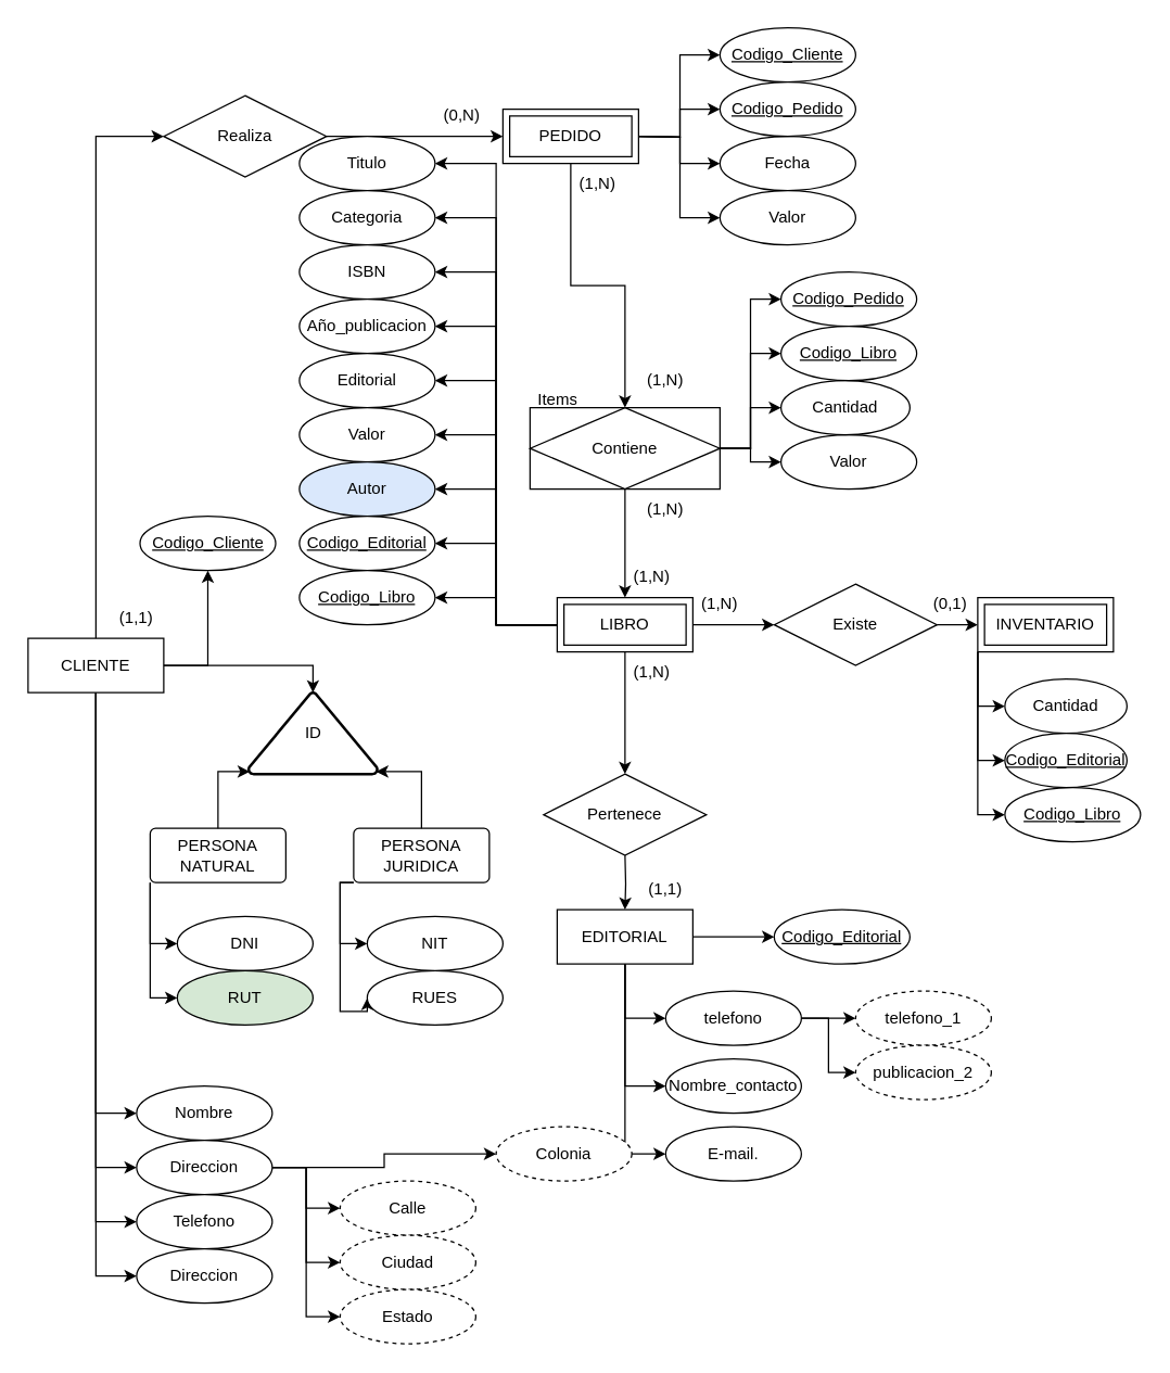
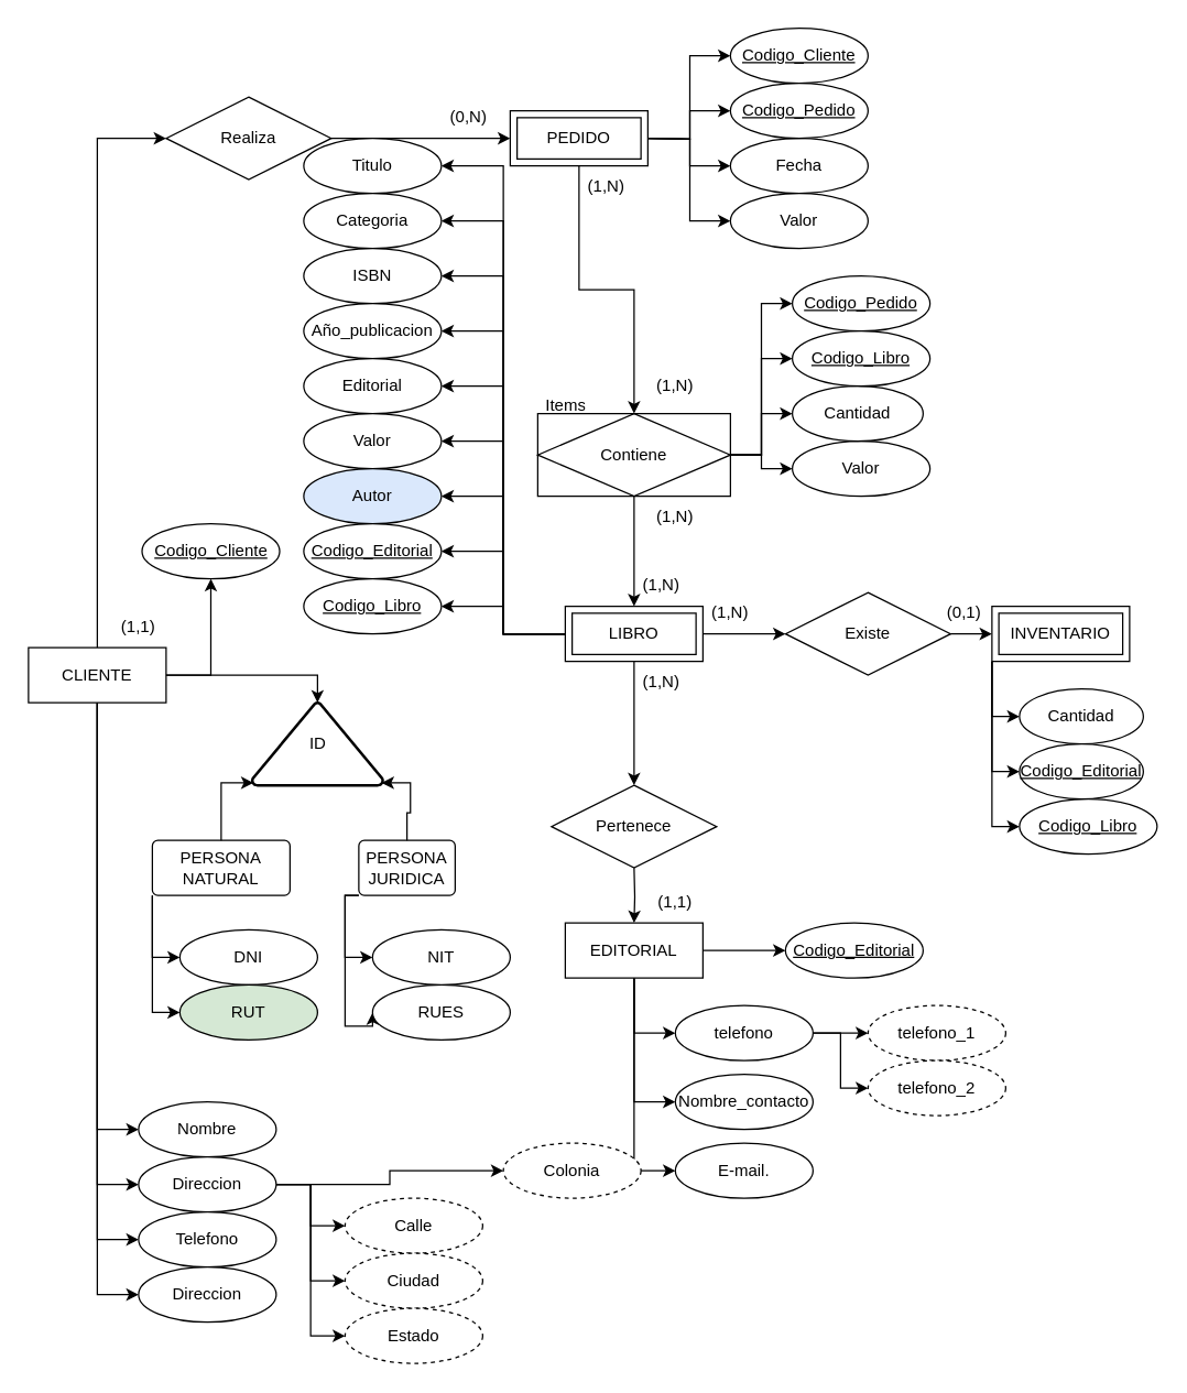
- <mxCell id="66" value="PERSONA JURIDICA" style="rounded=1;arcSize=10;whiteSpace=wrap;html=1;align=center;" vertex="1" parent="1"><mxGeometry x="260" y="610" width="100" height="40" as="geometry" /></mxCell>
+ <mxCell id="66" value="PERSONA JURIDICA" style="rounded=1;arcSize=10;whiteSpace=wrap;html=1;align=center;" vertex="1" parent="1"><mxGeometry x="260" y="610" width="70" height="40" as="geometry" /></mxCell>
- <mxCell id="89" value="publicacion_2" style="ellipse;whiteSpace=wrap;html=1;align=center;dashed=1;" vertex="1" parent="1"><mxGeometry x="630" y="770" width="100" height="40" as="geometry" /></mxCell>
+ <mxCell id="89" value="telefono_2" style="ellipse;whiteSpace=wrap;html=1;align=center;dashed=1;" vertex="1" parent="1"><mxGeometry x="630" y="770" width="100" height="40" as="geometry" /></mxCell>
